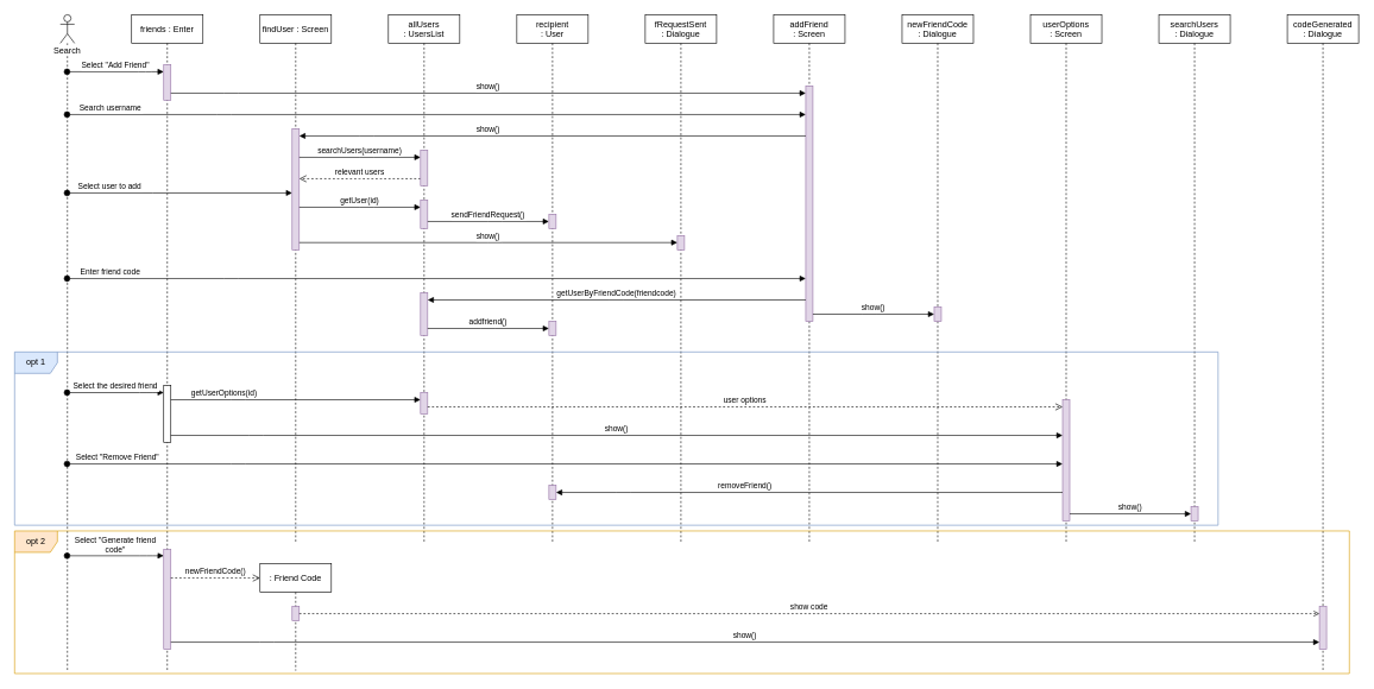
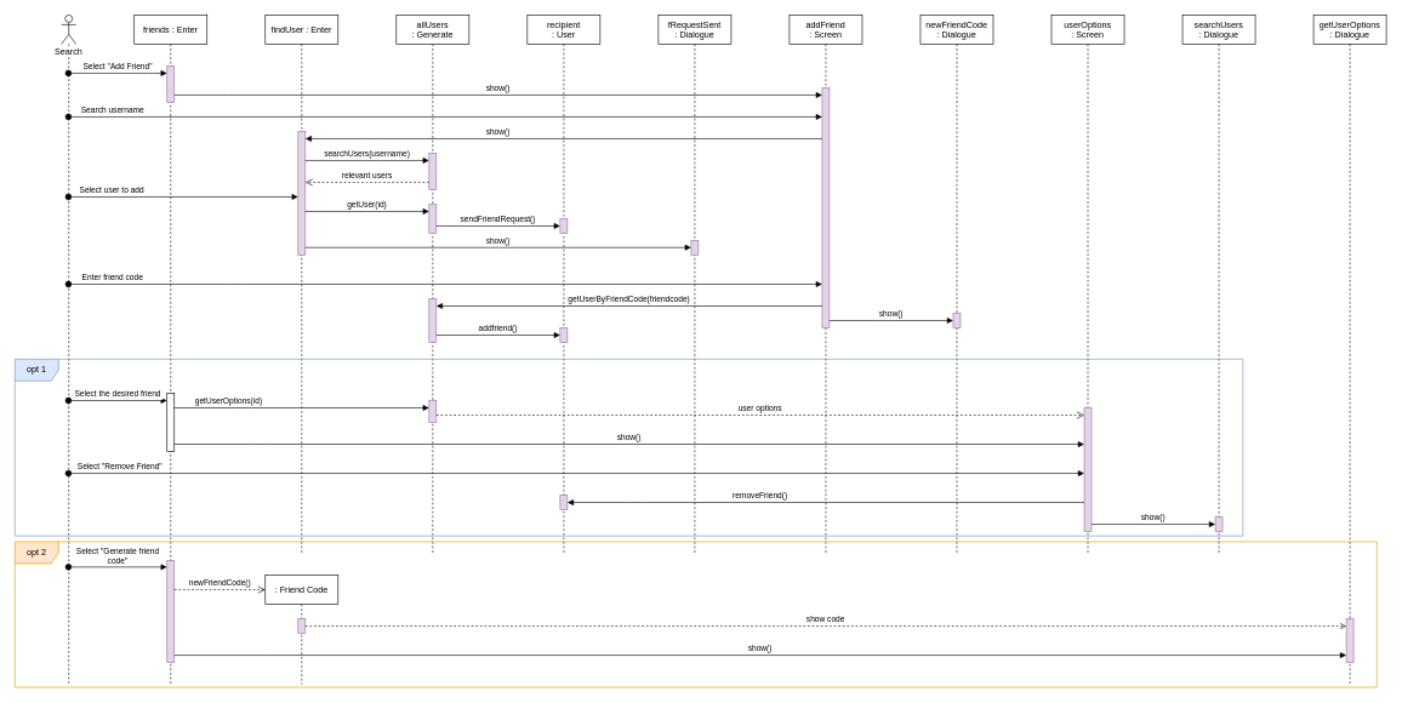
- <mxCell id="10" value="allUsers&#10;: UsersList" style="shape=umlLifeline;perimeter=lifelinePerimeter;container=1;collapsible=0;recursiveResize=0;rounded=0;shadow=0;strokeWidth=1;" vertex="1" parent="1"><mxGeometry x="544" y="20" width="100" height="740" as="geometry" /></mxCell>
+ <mxCell id="10" value="allUsers&#10;: Generate" style="shape=umlLifeline;perimeter=lifelinePerimeter;container=1;collapsible=0;recursiveResize=0;rounded=0;shadow=0;strokeWidth=1;" vertex="1" parent="1"><mxGeometry x="544" y="20" width="100" height="740" as="geometry" /></mxCell>
- <mxCell id="53" value="codeGenerated&#10;: Dialogue" style="shape=umlLifeline;perimeter=lifelinePerimeter;container=1;collapsible=0;recursiveResize=0;rounded=0;shadow=0;strokeWidth=1;" vertex="1" parent="1"><mxGeometry x="1804" y="20" width="100" height="920" as="geometry" /></mxCell>
+ <mxCell id="53" value="getUserOptions&#10;: Dialogue" style="shape=umlLifeline;perimeter=lifelinePerimeter;container=1;collapsible=0;recursiveResize=0;rounded=0;shadow=0;strokeWidth=1;" vertex="1" parent="1"><mxGeometry x="1804" y="20" width="100" height="920" as="geometry" /></mxCell>
- <mxCell id="16" value="findUser : Screen" style="shape=umlLifeline;perimeter=lifelinePerimeter;container=1;collapsible=0;recursiveResize=0;rounded=0;shadow=0;strokeWidth=1;" vertex="1" parent="1"><mxGeometry x="364" y="20" width="100" height="740" as="geometry" /></mxCell>
+ <mxCell id="16" value="findUser : Enter" style="shape=umlLifeline;perimeter=lifelinePerimeter;container=1;collapsible=0;recursiveResize=0;rounded=0;shadow=0;strokeWidth=1;" vertex="1" parent="1"><mxGeometry x="364" y="20" width="100" height="740" as="geometry" /></mxCell>
